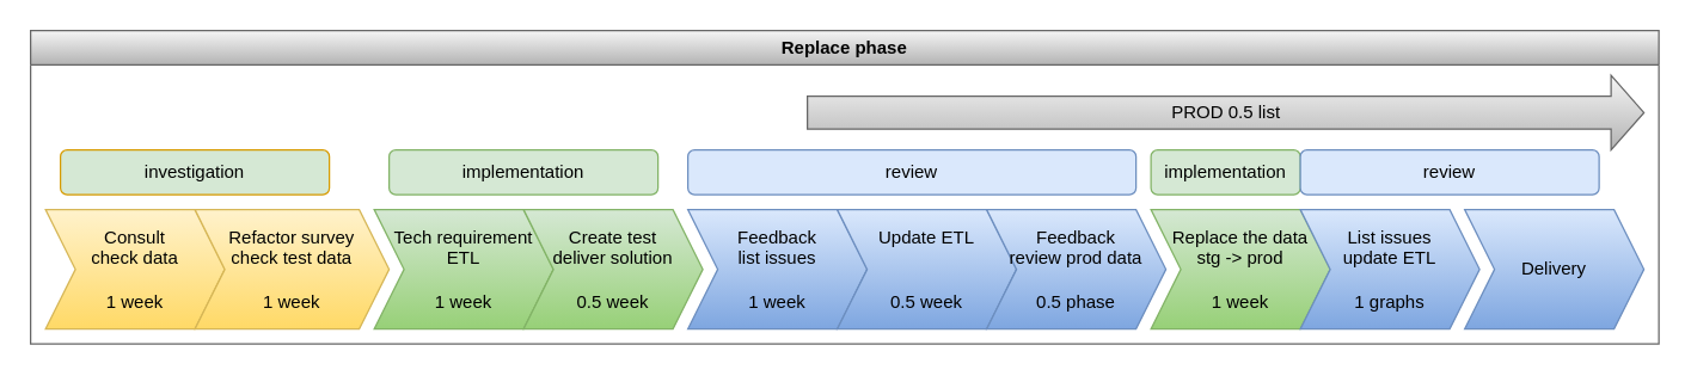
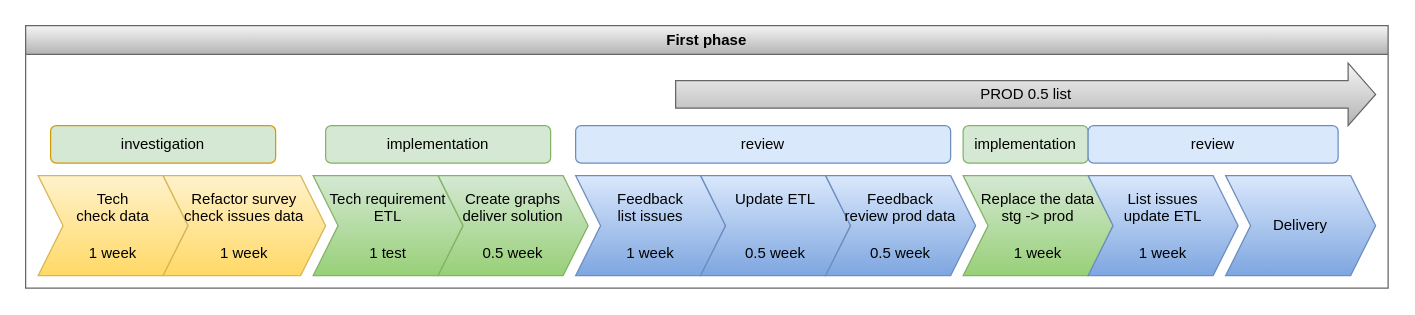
- <mxCell id="2" value="Replace phase" style="swimlane;whiteSpace=wrap;html=1;fillColor=#f5f5f5;gradientColor=#b3b3b3;strokeColor=#666666;" parent="1" vertex="1"><mxGeometry x="20" y="20" width="1090" height="210" as="geometry" /></mxCell>
+ <mxCell id="2" value="First phase" style="swimlane;whiteSpace=wrap;html=1;fillColor=#f5f5f5;gradientColor=#b3b3b3;strokeColor=#666666;" parent="1" vertex="1"><mxGeometry x="20" y="20" width="1090" height="210" as="geometry" /></mxCell>
- <mxCell id="3" value="Consult&lt;br&gt;check data&lt;br&gt;&lt;br&gt;1 week" style="shape=step;perimeter=stepPerimeter;whiteSpace=wrap;html=1;fixedSize=1;fillColor=#fff2cc;strokeColor=#d6b656;gradientColor=#ffd966;" parent="2" vertex="1"><mxGeometry x="10" y="120" width="120" height="80" as="geometry" /></mxCell>
+ <mxCell id="3" value="Tech&lt;br&gt;check data&lt;br&gt;&lt;br&gt;1 week" style="shape=step;perimeter=stepPerimeter;whiteSpace=wrap;html=1;fixedSize=1;fillColor=#fff2cc;strokeColor=#d6b656;gradientColor=#ffd966;" parent="2" vertex="1"><mxGeometry x="10" y="120" width="120" height="80" as="geometry" /></mxCell>
- <mxCell id="4" value="Refactor survey&lt;br&gt;check test data&lt;br&gt;&lt;br&gt;1 week" style="shape=step;perimeter=stepPerimeter;whiteSpace=wrap;html=1;fixedSize=1;fillColor=#fff2cc;strokeColor=#d6b656;gradientColor=#ffd966;" parent="2" vertex="1"><mxGeometry x="110" y="120" width="130" height="80" as="geometry" /></mxCell>
+ <mxCell id="4" value="Refactor survey&lt;br&gt;check issues data&lt;br&gt;&lt;br&gt;1 week" style="shape=step;perimeter=stepPerimeter;whiteSpace=wrap;html=1;fixedSize=1;fillColor=#fff2cc;strokeColor=#d6b656;gradientColor=#ffd966;" parent="2" vertex="1"><mxGeometry x="110" y="120" width="130" height="80" as="geometry" /></mxCell>
- <mxCell id="5" value="Tech requirement&lt;br&gt;ETL&lt;br&gt;&lt;br&gt;1 week" style="shape=step;perimeter=stepPerimeter;whiteSpace=wrap;html=1;fixedSize=1;fillColor=#d5e8d4;strokeColor=#82b366;gradientColor=#97d077;" parent="2" vertex="1"><mxGeometry x="230" y="120" width="120" height="80" as="geometry" /></mxCell>
+ <mxCell id="5" value="Tech requirement&lt;br&gt;ETL&lt;br&gt;&lt;br&gt;1 test" style="shape=step;perimeter=stepPerimeter;whiteSpace=wrap;html=1;fixedSize=1;fillColor=#d5e8d4;strokeColor=#82b366;gradientColor=#97d077;" parent="2" vertex="1"><mxGeometry x="230" y="120" width="120" height="80" as="geometry" /></mxCell>
- <mxCell id="6" value="Create test&lt;br&gt;deliver solution&lt;br&gt;&lt;br&gt;0.5 week" style="shape=step;perimeter=stepPerimeter;whiteSpace=wrap;html=1;fixedSize=1;fillColor=#d5e8d4;strokeColor=#82b366;gradientColor=#97d077;" parent="2" vertex="1"><mxGeometry x="330" y="120" width="120" height="80" as="geometry" /></mxCell>
+ <mxCell id="6" value="Create graphs&lt;br&gt;deliver solution&lt;br&gt;&lt;br&gt;0.5 week" style="shape=step;perimeter=stepPerimeter;whiteSpace=wrap;html=1;fixedSize=1;fillColor=#d5e8d4;strokeColor=#82b366;gradientColor=#97d077;" parent="2" vertex="1"><mxGeometry x="330" y="120" width="120" height="80" as="geometry" /></mxCell>
- <mxCell id="12" value="Feedback&lt;br&gt;review prod data&lt;br&gt;&lt;br&gt;0.5 phase" style="shape=step;perimeter=stepPerimeter;whiteSpace=wrap;html=1;fixedSize=1;fillColor=#dae8fc;strokeColor=#6c8ebf;gradientColor=#7ea6e0;" vertex="1" parent="2"><mxGeometry x="640" y="120" width="120" height="80" as="geometry" /></mxCell>
+ <mxCell id="12" value="Feedback&lt;br&gt;review prod data&lt;br&gt;&lt;br&gt;0.5 week" style="shape=step;perimeter=stepPerimeter;whiteSpace=wrap;html=1;fixedSize=1;fillColor=#dae8fc;strokeColor=#6c8ebf;gradientColor=#7ea6e0;" vertex="1" parent="2"><mxGeometry x="640" y="120" width="120" height="80" as="geometry" /></mxCell>
- <mxCell id="16" value="List issues&lt;br&gt;update ETL&lt;br&gt;&lt;br&gt;1 graphs" style="shape=step;perimeter=stepPerimeter;whiteSpace=wrap;html=1;fixedSize=1;fillColor=#dae8fc;strokeColor=#6c8ebf;gradientColor=#7ea6e0;" vertex="1" parent="2"><mxGeometry x="850" y="120" width="120" height="80" as="geometry" /></mxCell>
+ <mxCell id="16" value="List issues&lt;br&gt;update ETL&lt;br&gt;&lt;br&gt;1 week" style="shape=step;perimeter=stepPerimeter;whiteSpace=wrap;html=1;fixedSize=1;fillColor=#dae8fc;strokeColor=#6c8ebf;gradientColor=#7ea6e0;" vertex="1" parent="2"><mxGeometry x="850" y="120" width="120" height="80" as="geometry" /></mxCell>
